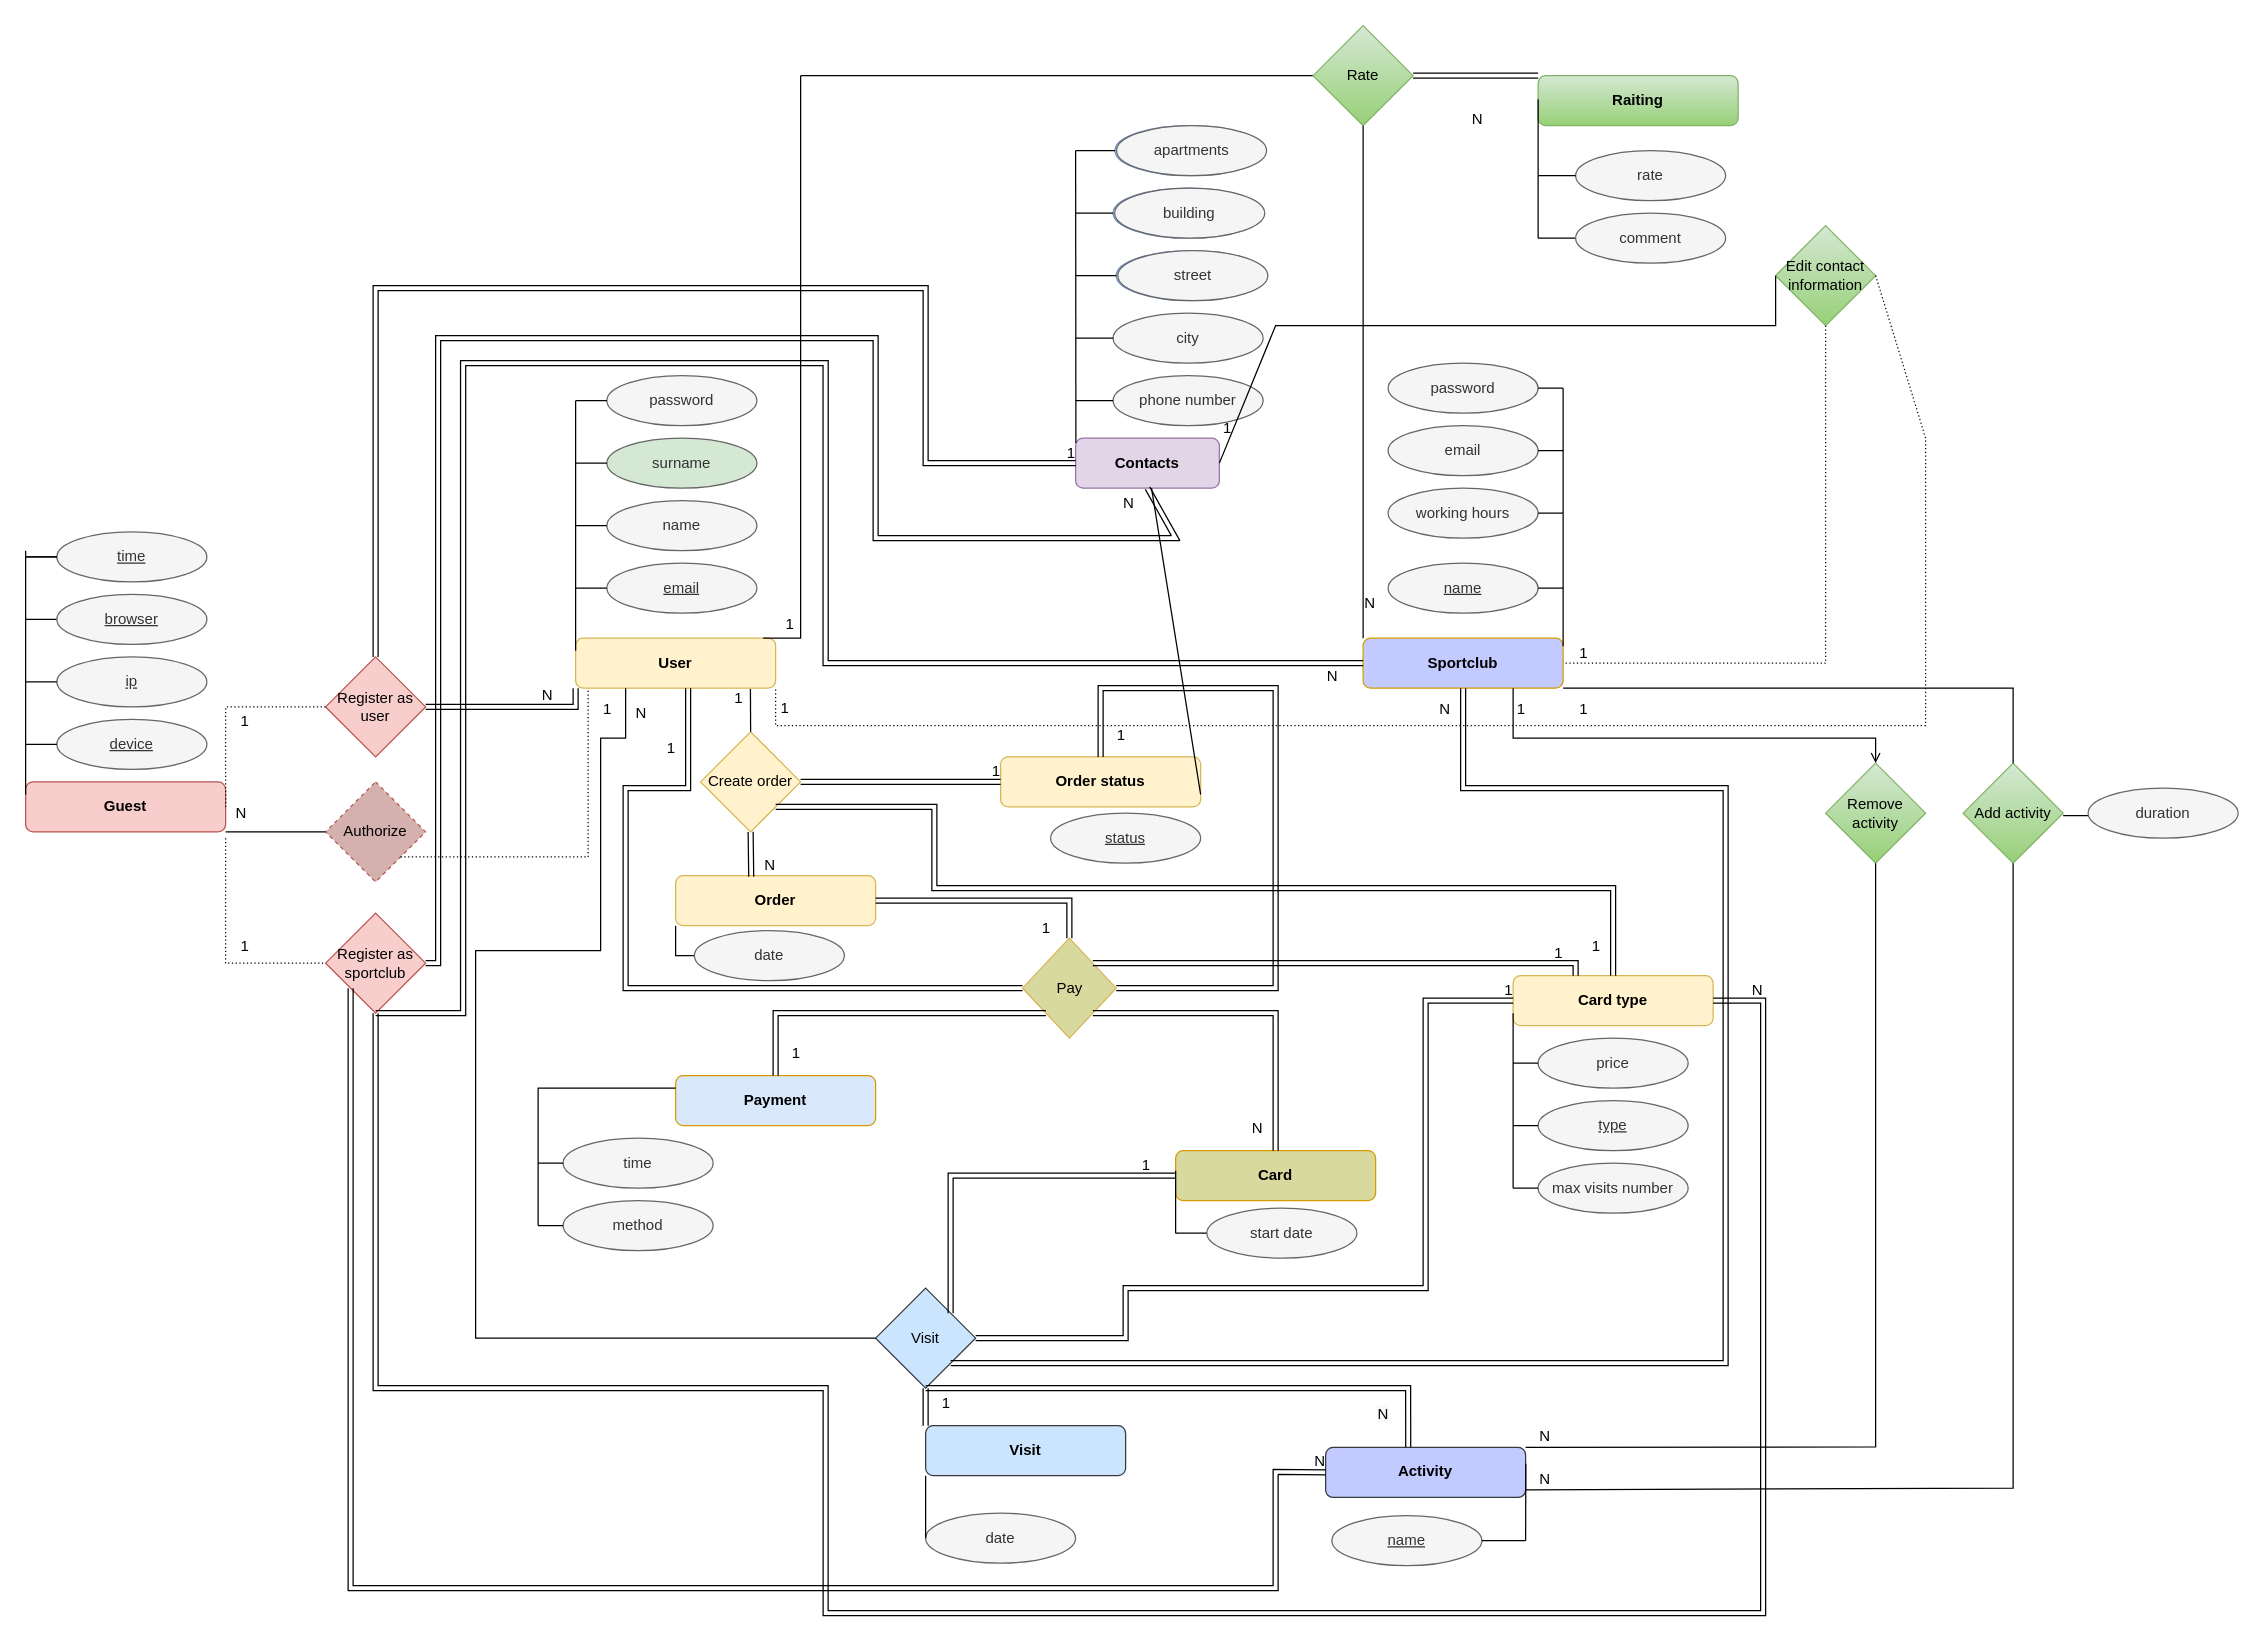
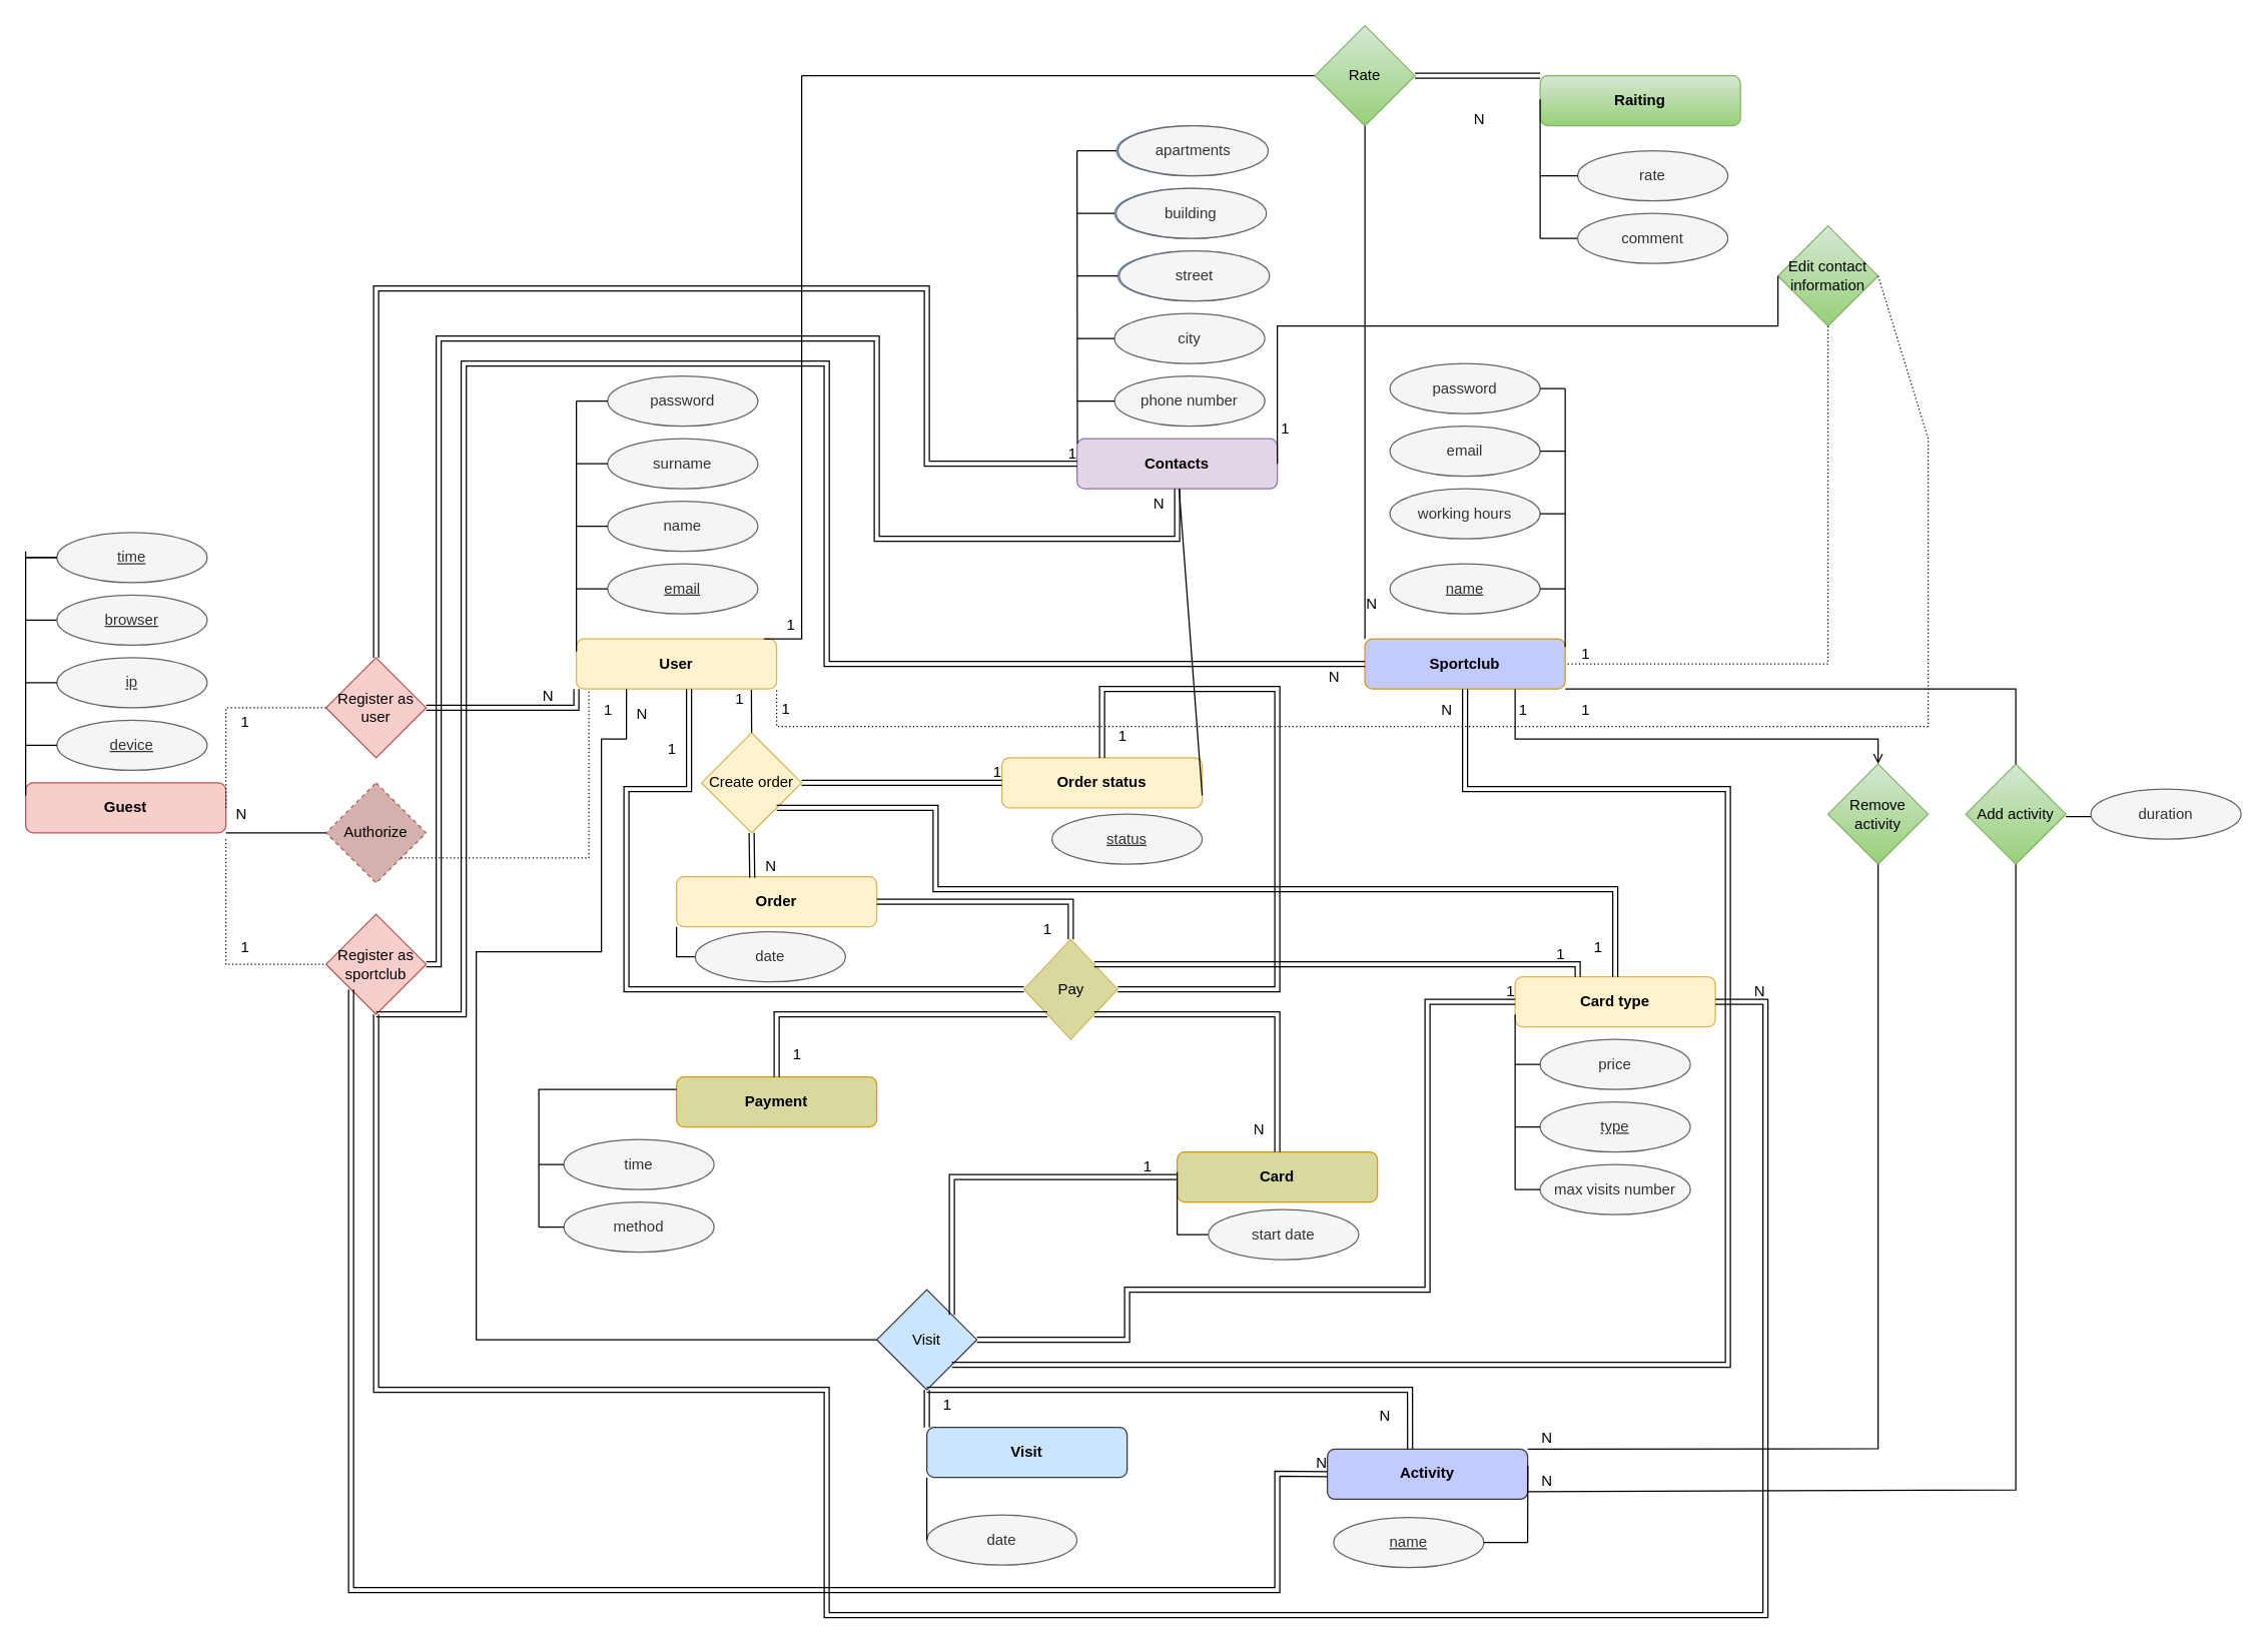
- <mxCell id="19" value="surname" style="ellipse;whiteSpace=wrap;html=1;strokeWidth=1;fontStyle=0;fillColor=#d5e8d4;strokeColor=#666666;fontColor=#333333;" parent="1" vertex="1"><mxGeometry x="485" y="350" width="120" height="40" as="geometry" /></mxCell>
+ <mxCell id="19" value="surname" style="ellipse;whiteSpace=wrap;html=1;strokeWidth=1;fontStyle=0;fillColor=#f5f5f5;strokeColor=#666666;fontColor=#333333;" parent="1" vertex="1"><mxGeometry x="485" y="350" width="120" height="40" as="geometry" /></mxCell>
- <mxCell id="2" value="Contacts" style="rounded=1;whiteSpace=wrap;html=1;fontStyle=1;fillColor=#E1D5E7;strokeColor=#9673a6;" parent="1" vertex="1"><mxGeometry x="860" y="350" width="115" height="40" as="geometry" /></mxCell>
+ <mxCell id="2" value="Contacts" style="rounded=1;whiteSpace=wrap;html=1;fontStyle=1;fillColor=#E1D5E7;strokeColor=#9673a6;" parent="1" vertex="1"><mxGeometry x="860" y="350" width="160" height="40" as="geometry" /></mxCell>
- <mxCell id="53" value="Payment" style="rounded=1;whiteSpace=wrap;html=1;fontStyle=1;rotation=0;fillColor=#dae8fc;strokeColor=#d79b00;" parent="1" vertex="1"><mxGeometry x="540" y="860" width="160" height="40" as="geometry" /></mxCell>
+ <mxCell id="53" value="Payment" style="rounded=1;whiteSpace=wrap;html=1;fontStyle=1;rotation=0;fillColor=#D7D99E;strokeColor=#d79b00;" parent="1" vertex="1"><mxGeometry x="540" y="860" width="160" height="40" as="geometry" /></mxCell>
